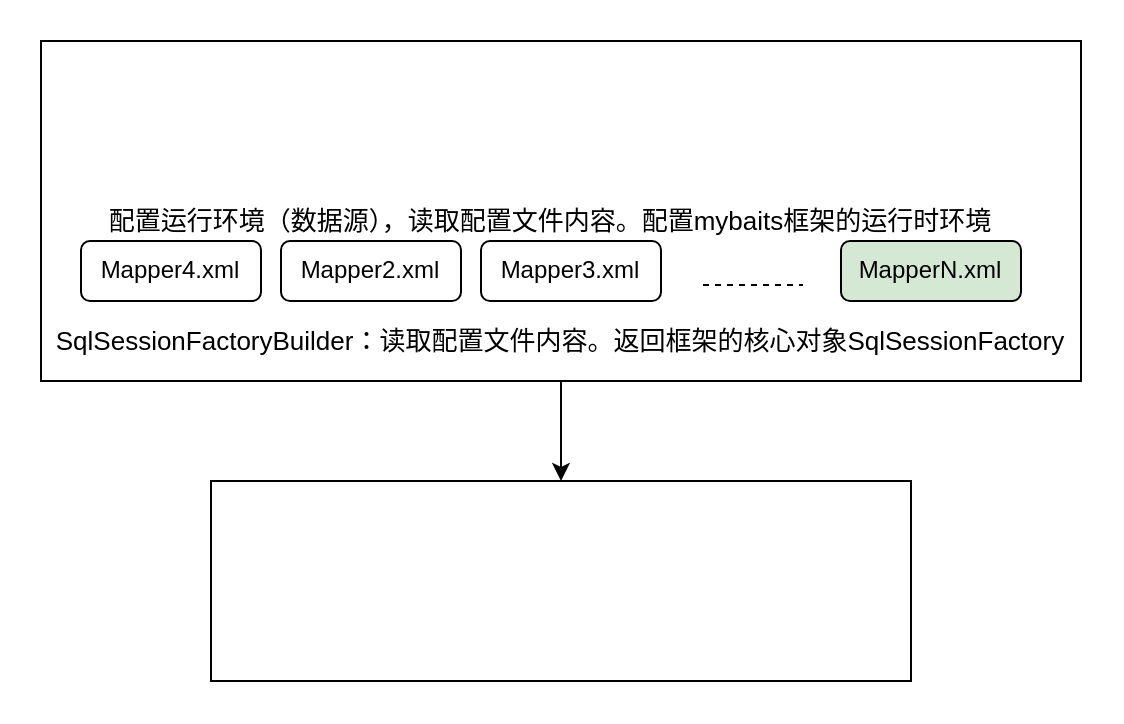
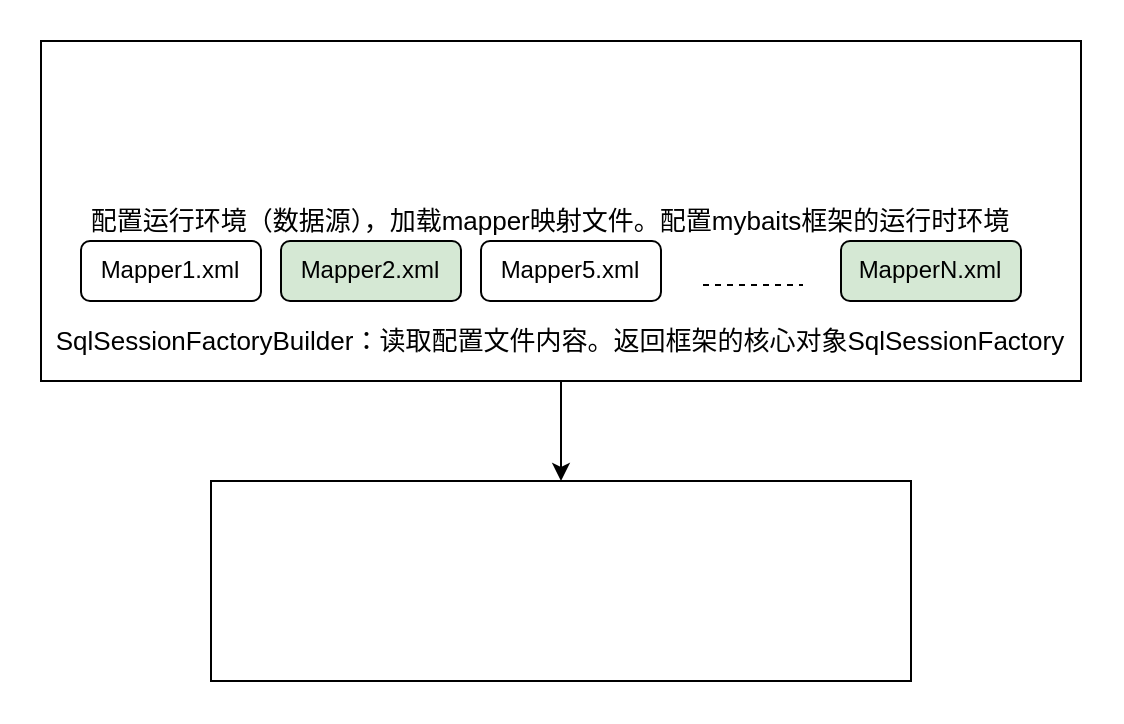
- <mxCell id="5" value="&lt;font style=&quot;font-size: 13px&quot;&gt;配置运行环境（数据源），读取配置文件内容。配置mybaits框架的运行时环境&lt;/font&gt;" style="text;html=1;strokeColor=none;fillColor=none;align=center;verticalAlign=middle;whiteSpace=wrap;rounded=0;" vertex="1" parent="1"><mxGeometry x="30" y="90" width="490" height="40" as="geometry" /></mxCell>
+ <mxCell id="5" value="&lt;font style=&quot;font-size: 13px&quot;&gt;配置运行环境（数据源），加载mapper映射文件。配置mybaits框架的运行时环境&lt;/font&gt;" style="text;html=1;strokeColor=none;fillColor=none;align=center;verticalAlign=middle;whiteSpace=wrap;rounded=0;" vertex="1" parent="1"><mxGeometry x="30" y="90" width="490" height="40" as="geometry" /></mxCell>
- <mxCell id="6" value="Mapper4.xml" style="rounded=1;whiteSpace=wrap;html=1;fontSize=12;glass=0;strokeWidth=1;shadow=0;" vertex="1" parent="1"><mxGeometry x="40" y="120" width="90" height="30" as="geometry" /></mxCell>
+ <mxCell id="6" value="Mapper1.xml" style="rounded=1;whiteSpace=wrap;html=1;fontSize=12;glass=0;strokeWidth=1;shadow=0;" vertex="1" parent="1"><mxGeometry x="40" y="120" width="90" height="30" as="geometry" /></mxCell>
- <mxCell id="7" value="Mapper2.xml" style="rounded=1;whiteSpace=wrap;html=1;fontSize=12;glass=0;strokeWidth=1;shadow=0;" vertex="1" parent="1"><mxGeometry x="140" y="120" width="90" height="30" as="geometry" /></mxCell>
+ <mxCell id="7" value="Mapper2.xml" style="rounded=1;whiteSpace=wrap;html=1;fontSize=12;glass=0;strokeWidth=1;shadow=0;fillColor=#d5e8d4;" vertex="1" parent="1"><mxGeometry x="140" y="120" width="90" height="30" as="geometry" /></mxCell>
- <mxCell id="8" value="Mapper3.xml" style="rounded=1;whiteSpace=wrap;html=1;fontSize=12;glass=0;strokeWidth=1;shadow=0;" vertex="1" parent="1"><mxGeometry x="240" y="120" width="90" height="30" as="geometry" /></mxCell>
+ <mxCell id="8" value="Mapper5.xml" style="rounded=1;whiteSpace=wrap;html=1;fontSize=12;glass=0;strokeWidth=1;shadow=0;" vertex="1" parent="1"><mxGeometry x="240" y="120" width="90" height="30" as="geometry" /></mxCell>
